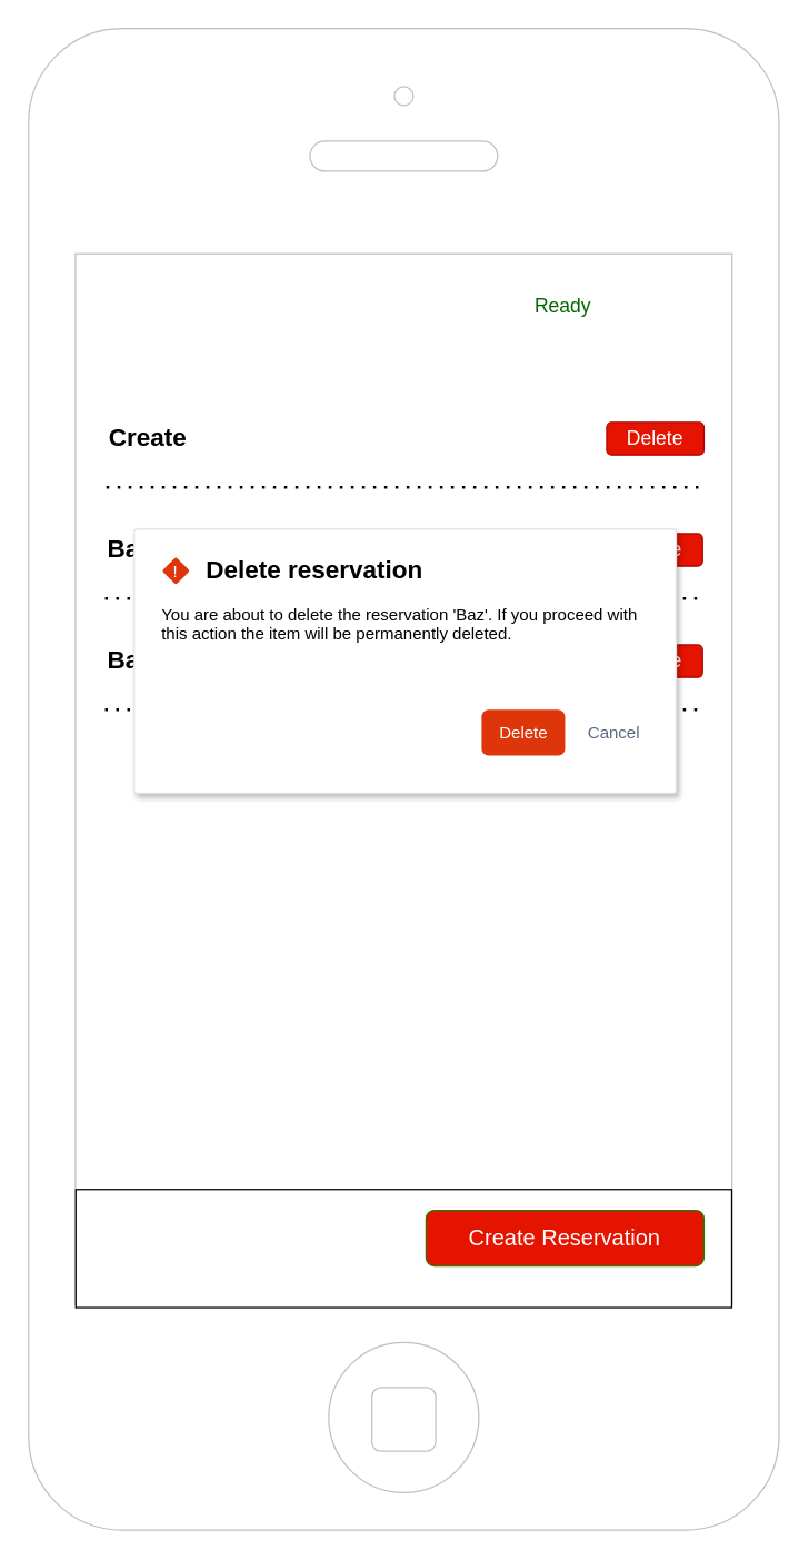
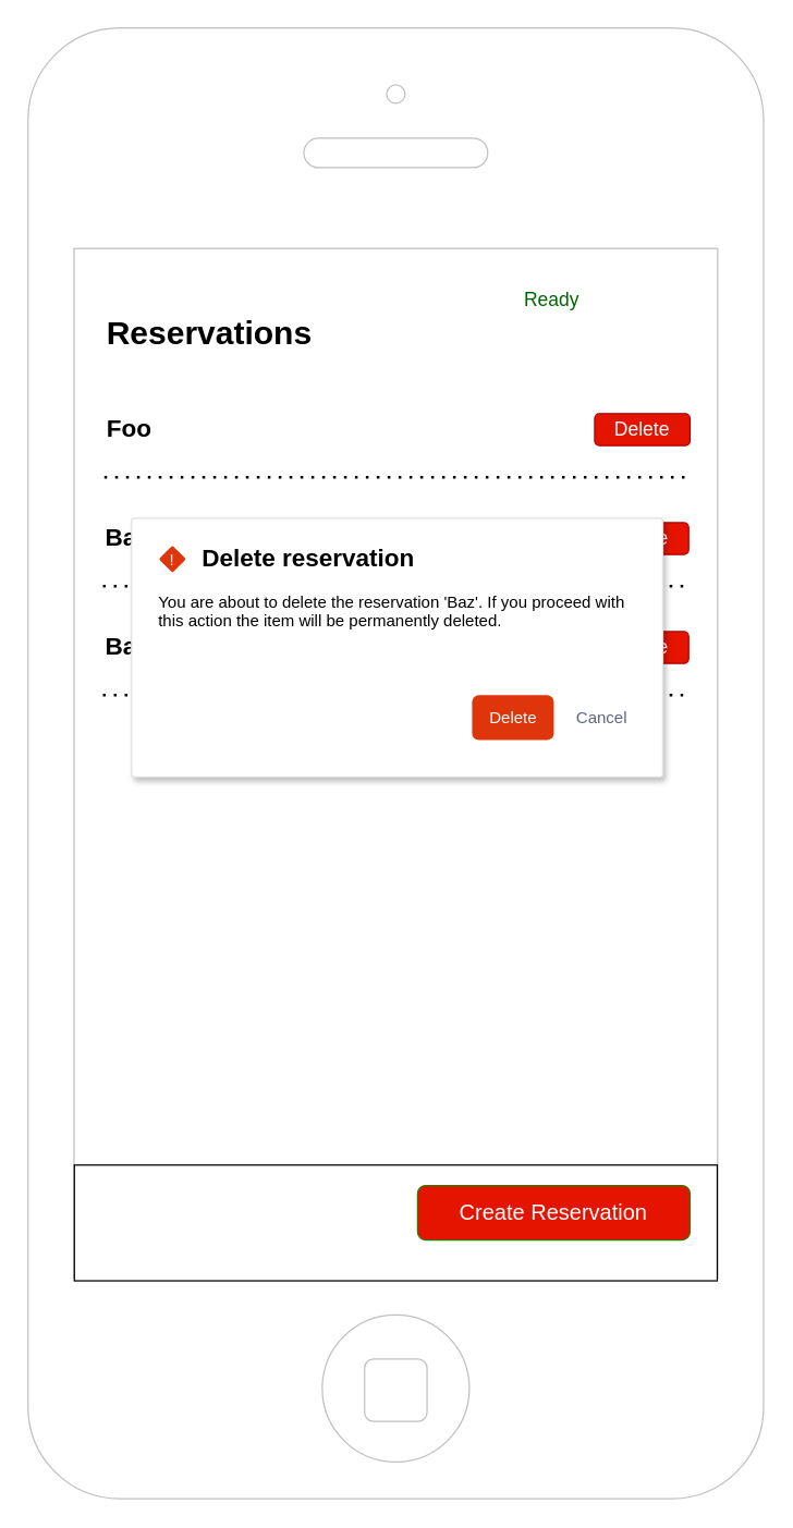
+ <mxCell id="3" value="&lt;h1&gt;Reservations&lt;/h1&gt;" style="text;html=1;align=left;verticalAlign=middle;resizable=0;points=[];autosize=1;" parent="1" vertex="1"><mxGeometry x="76" y="220" width="170" height="50" as="geometry" /></mxCell>
- <mxCell id="4" value="&lt;h2&gt;Create&lt;/h2&gt;" style="text;html=1;align=left;verticalAlign=middle;resizable=0;points=[];autosize=1;" parent="1" vertex="1"><mxGeometry x="76" y="290" width="50" height="50" as="geometry" /></mxCell>
+ <mxCell id="4" value="&lt;h2&gt;Foo&lt;/h2&gt;" style="text;html=1;align=left;verticalAlign=middle;resizable=0;points=[];autosize=1;" parent="1" vertex="1"><mxGeometry x="76" y="290" width="50" height="50" as="geometry" /></mxCell>
